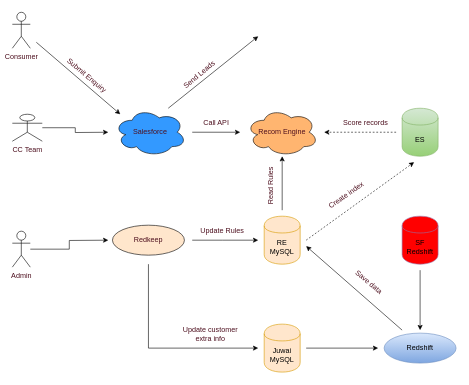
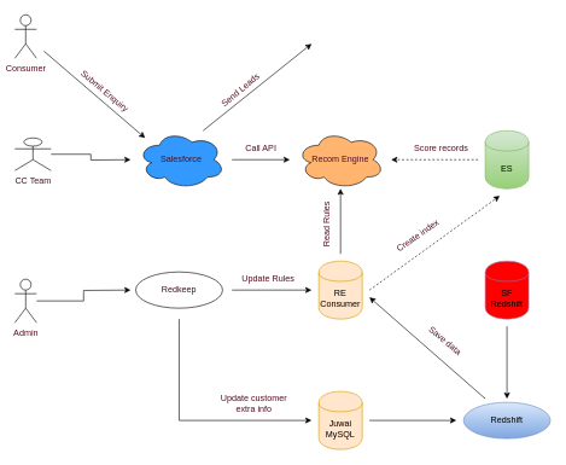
- <mxCell id="8" value="Redkeep" style="ellipse;whiteSpace=wrap;html=1;fontColor=#4D0F1E;fillColor=#ffe6cc;" vertex="1" parent="1"><mxGeometry x="187" y="375" width="120" height="50" as="geometry" /></mxCell>
+ <mxCell id="8" value="Redkeep" style="ellipse;whiteSpace=wrap;html=1;fontColor=#4D0F1E;" vertex="1" parent="1"><mxGeometry x="187" y="375" width="120" height="50" as="geometry" /></mxCell>
- <mxCell id="3" value="RE&lt;br&gt;MySQL&lt;br&gt;" style="shape=cylinder;whiteSpace=wrap;html=1;boundedLbl=1;backgroundOutline=1;fillColor=#ffe6cc;strokeColor=#d79b00;" vertex="1" parent="1"><mxGeometry x="440" y="360" width="60" height="80" as="geometry" /></mxCell>
+ <mxCell id="3" value="RE&lt;br&gt;Consumer&lt;br&gt;" style="shape=cylinder;whiteSpace=wrap;html=1;boundedLbl=1;backgroundOutline=1;fillColor=#ffe6cc;strokeColor=#d79b00;" vertex="1" parent="1"><mxGeometry x="440" y="360" width="60" height="80" as="geometry" /></mxCell>
